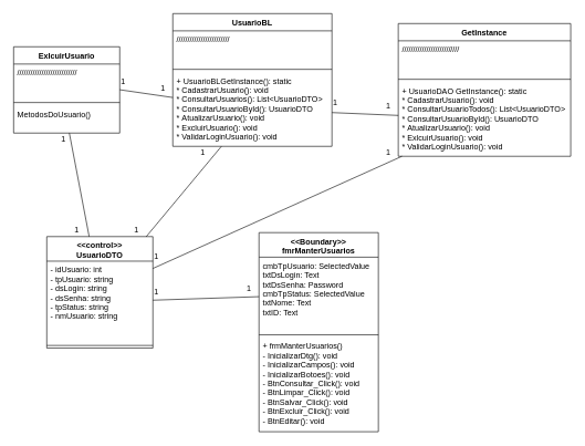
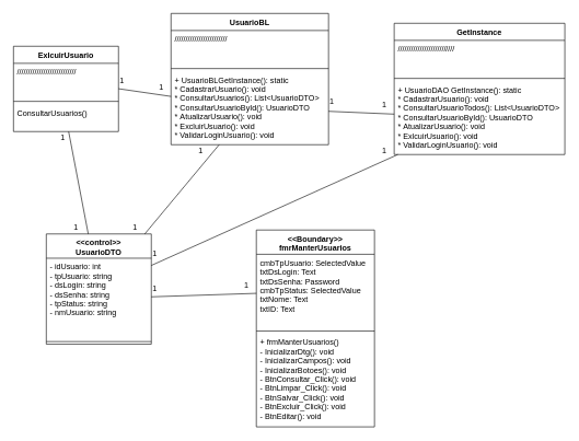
- <mxCell id="12" value="MetodosDoUsuario()" style="text;strokeColor=none;fillColor=none;align=left;verticalAlign=top;spacingLeft=4;spacingRight=4;overflow=hidden;rotatable=0;points=[[0,0.5],[1,0.5]];portConstraint=eastwest;" parent="9" vertex="1"><mxGeometry y="88" width="160" height="42" as="geometry" /></mxCell>
+ <mxCell id="12" value="ConsultarUsuarios()" style="text;strokeColor=none;fillColor=none;align=left;verticalAlign=top;spacingLeft=4;spacingRight=4;overflow=hidden;rotatable=0;points=[[0,0.5],[1,0.5]];portConstraint=eastwest;" parent="9" vertex="1"><mxGeometry y="88" width="160" height="42" as="geometry" /></mxCell>
